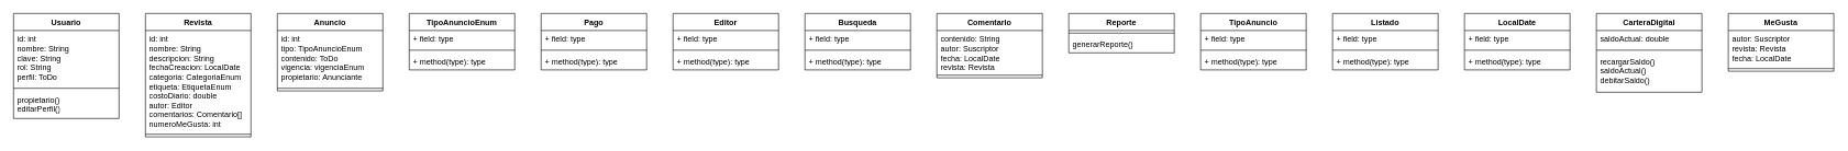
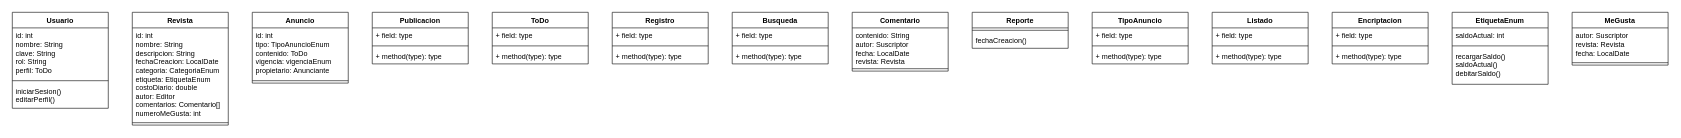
- <mxCell id="12" value="TipoAnuncioEnum" style="swimlane;fontStyle=1;align=center;verticalAlign=top;childLayout=stackLayout;horizontal=1;startSize=26;horizontalStack=0;resizeParent=1;resizeParentMax=0;resizeLast=0;collapsible=1;marginBottom=0;whiteSpace=wrap;html=1;" vertex="1" parent="1"><mxGeometry x="620" y="20" width="160" height="86" as="geometry" /></mxCell>
+ <mxCell id="12" value="Publicacion" style="swimlane;fontStyle=1;align=center;verticalAlign=top;childLayout=stackLayout;horizontal=1;startSize=26;horizontalStack=0;resizeParent=1;resizeParentMax=0;resizeLast=0;collapsible=1;marginBottom=0;whiteSpace=wrap;html=1;" vertex="1" parent="1"><mxGeometry x="620" y="20" width="160" height="86" as="geometry" /></mxCell>
- <mxCell id="16" value="Pago" style="swimlane;fontStyle=1;align=center;verticalAlign=top;childLayout=stackLayout;horizontal=1;startSize=26;horizontalStack=0;resizeParent=1;resizeParentMax=0;resizeLast=0;collapsible=1;marginBottom=0;whiteSpace=wrap;html=1;" vertex="1" parent="1"><mxGeometry x="820" y="20" width="160" height="86" as="geometry" /></mxCell>
+ <mxCell id="16" value="ToDo" style="swimlane;fontStyle=1;align=center;verticalAlign=top;childLayout=stackLayout;horizontal=1;startSize=26;horizontalStack=0;resizeParent=1;resizeParentMax=0;resizeLast=0;collapsible=1;marginBottom=0;whiteSpace=wrap;html=1;" vertex="1" parent="1"><mxGeometry x="820" y="20" width="160" height="86" as="geometry" /></mxCell>
- <mxCell id="20" value="Editor" style="swimlane;fontStyle=1;align=center;verticalAlign=top;childLayout=stackLayout;horizontal=1;startSize=26;horizontalStack=0;resizeParent=1;resizeParentMax=0;resizeLast=0;collapsible=1;marginBottom=0;whiteSpace=wrap;html=1;" vertex="1" parent="1"><mxGeometry x="1020" y="20" width="160" height="86" as="geometry" /></mxCell>
+ <mxCell id="20" value="Registro" style="swimlane;fontStyle=1;align=center;verticalAlign=top;childLayout=stackLayout;horizontal=1;startSize=26;horizontalStack=0;resizeParent=1;resizeParentMax=0;resizeLast=0;collapsible=1;marginBottom=0;whiteSpace=wrap;html=1;" vertex="1" parent="1"><mxGeometry x="1020" y="20" width="160" height="86" as="geometry" /></mxCell>
- <mxCell id="42" value="LocalDate" style="swimlane;fontStyle=1;align=center;verticalAlign=top;childLayout=stackLayout;horizontal=1;startSize=26;horizontalStack=0;resizeParent=1;resizeParentMax=0;resizeLast=0;collapsible=1;marginBottom=0;whiteSpace=wrap;html=1;" vertex="1" parent="1"><mxGeometry x="2220" y="20" width="160" height="86" as="geometry" /></mxCell>
+ <mxCell id="42" value="Encriptacion" style="swimlane;fontStyle=1;align=center;verticalAlign=top;childLayout=stackLayout;horizontal=1;startSize=26;horizontalStack=0;resizeParent=1;resizeParentMax=0;resizeLast=0;collapsible=1;marginBottom=0;whiteSpace=wrap;html=1;" vertex="1" parent="1"><mxGeometry x="2220" y="20" width="160" height="86" as="geometry" /></mxCell>
- <mxCell id="46" value="CarteraDigital" style="swimlane;fontStyle=1;align=center;verticalAlign=top;childLayout=stackLayout;horizontal=1;startSize=26;horizontalStack=0;resizeParent=1;resizeParentMax=0;resizeLast=0;collapsible=1;marginBottom=0;whiteSpace=wrap;html=1;" vertex="1" parent="1"><mxGeometry x="2420" y="20" width="160" height="120" as="geometry" /></mxCell>
+ <mxCell id="46" value="EtiquetaEnum" style="swimlane;fontStyle=1;align=center;verticalAlign=top;childLayout=stackLayout;horizontal=1;startSize=26;horizontalStack=0;resizeParent=1;resizeParentMax=0;resizeLast=0;collapsible=1;marginBottom=0;whiteSpace=wrap;html=1;" vertex="1" parent="1"><mxGeometry x="2420" y="20" width="160" height="120" as="geometry" /></mxCell>
- <mxCell id="47" value="saldoActual: double" style="text;strokeColor=none;fillColor=none;align=left;verticalAlign=top;spacingLeft=4;spacingRight=4;overflow=hidden;rotatable=0;points=[[0,0.5],[1,0.5]];portConstraint=eastwest;whiteSpace=wrap;html=1;" vertex="1" parent="46"><mxGeometry y="26" width="160" height="26" as="geometry" /></mxCell>
+ <mxCell id="47" value="saldoActual: int" style="text;strokeColor=none;fillColor=none;align=left;verticalAlign=top;spacingLeft=4;spacingRight=4;overflow=hidden;rotatable=0;points=[[0,0.5],[1,0.5]];portConstraint=eastwest;whiteSpace=wrap;html=1;" vertex="1" parent="46"><mxGeometry y="26" width="160" height="26" as="geometry" /></mxCell>
- <mxCell id="33" value="generarReporte()" style="text;strokeColor=none;fillColor=none;align=left;verticalAlign=top;spacingLeft=4;spacingRight=4;overflow=hidden;rotatable=0;points=[[0,0.5],[1,0.5]];portConstraint=eastwest;whiteSpace=wrap;html=1;" vertex="1" parent="31"><mxGeometry y="34" width="160" height="26" as="geometry" /></mxCell>
+ <mxCell id="33" value="fechaCreacion()" style="text;strokeColor=none;fillColor=none;align=left;verticalAlign=top;spacingLeft=4;spacingRight=4;overflow=hidden;rotatable=0;points=[[0,0.5],[1,0.5]];portConstraint=eastwest;whiteSpace=wrap;html=1;" vertex="1" parent="31"><mxGeometry y="34" width="160" height="26" as="geometry" /></mxCell>
- <mxCell id="5" value="propietario()&lt;div&gt;editarPerfil()&lt;/div&gt;" style="text;strokeColor=none;fillColor=none;align=left;verticalAlign=top;spacingLeft=4;spacingRight=4;overflow=hidden;rotatable=0;points=[[0,0.5],[1,0.5]];portConstraint=eastwest;whiteSpace=wrap;html=1;" vertex="1" parent="2"><mxGeometry y="118" width="160" height="42" as="geometry" /></mxCell>
+ <mxCell id="5" value="iniciarSesion()&lt;div&gt;editarPerfil()&lt;/div&gt;" style="text;strokeColor=none;fillColor=none;align=left;verticalAlign=top;spacingLeft=4;spacingRight=4;overflow=hidden;rotatable=0;points=[[0,0.5],[1,0.5]];portConstraint=eastwest;whiteSpace=wrap;html=1;" vertex="1" parent="2"><mxGeometry y="118" width="160" height="42" as="geometry" /></mxCell>
